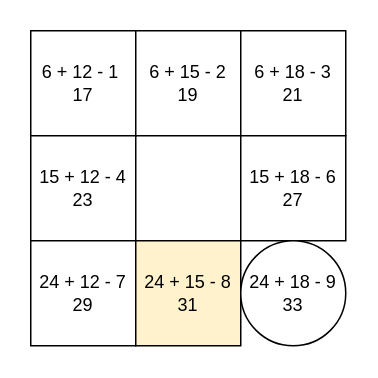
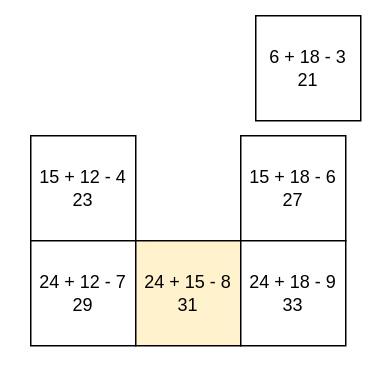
- <mxCell id="2" value="6 + 12 - 1&amp;nbsp;&lt;br&gt;17" style="rounded=0;whiteSpace=wrap;html=1;" vertex="1" parent="1"><mxGeometry x="20" width="70" height="70" as="geometry" y="20" /></mxCell>
- <mxCell id="3" value="6 + 15 - 2 &lt;br&gt;19" style="rounded=0;whiteSpace=wrap;html=1;" vertex="1" parent="1"><mxGeometry x="90" width="70" height="70" as="geometry" y="20" /></mxCell>
- <mxCell id="4" value="6 + 18 - 3&lt;br&gt;21" style="rounded=0;whiteSpace=wrap;html=1;" vertex="1" parent="1"><mxGeometry x="160" width="70" height="70" as="geometry" y="20" /></mxCell>
+ <mxCell id="4" value="6 + 18 - 3&lt;br&gt;21" style="rounded=0;whiteSpace=wrap;html=1;" vertex="1" parent="1"><mxGeometry x="170" y="10" width="70" height="70" as="geometry" /></mxCell>
- <mxCell id="9" value="24 + 18 - 9&lt;br&gt;33" style="ellipse;whiteSpace=wrap;html=1;" vertex="1" parent="1"><mxGeometry x="160" y="160" width="70" height="70" as="geometry" /></mxCell>
+ <mxCell id="9" value="24 + 18 - 9&lt;br&gt;33" style="rounded=0;whiteSpace=wrap;html=1;" vertex="1" parent="1"><mxGeometry x="160" y="160" width="70" height="70" as="geometry" /></mxCell>
